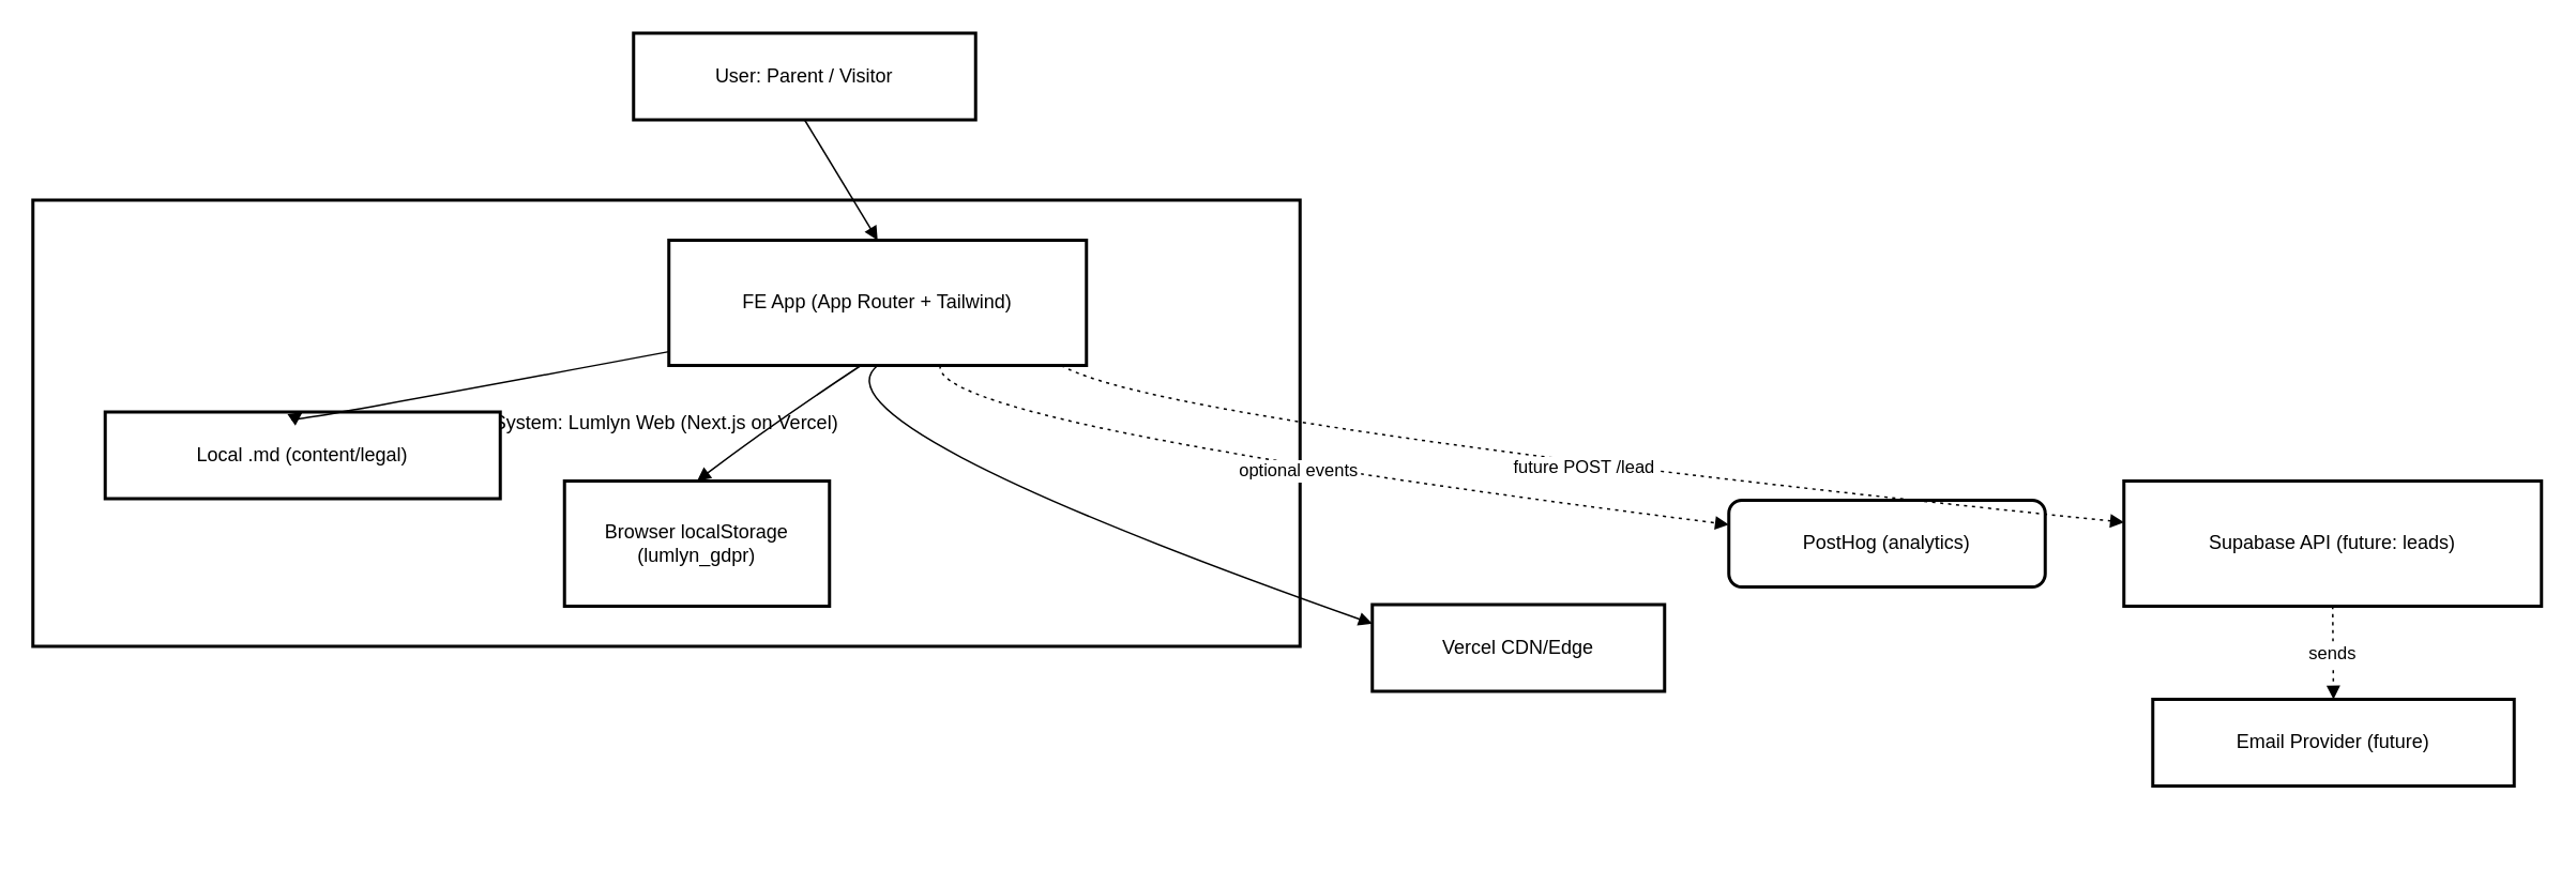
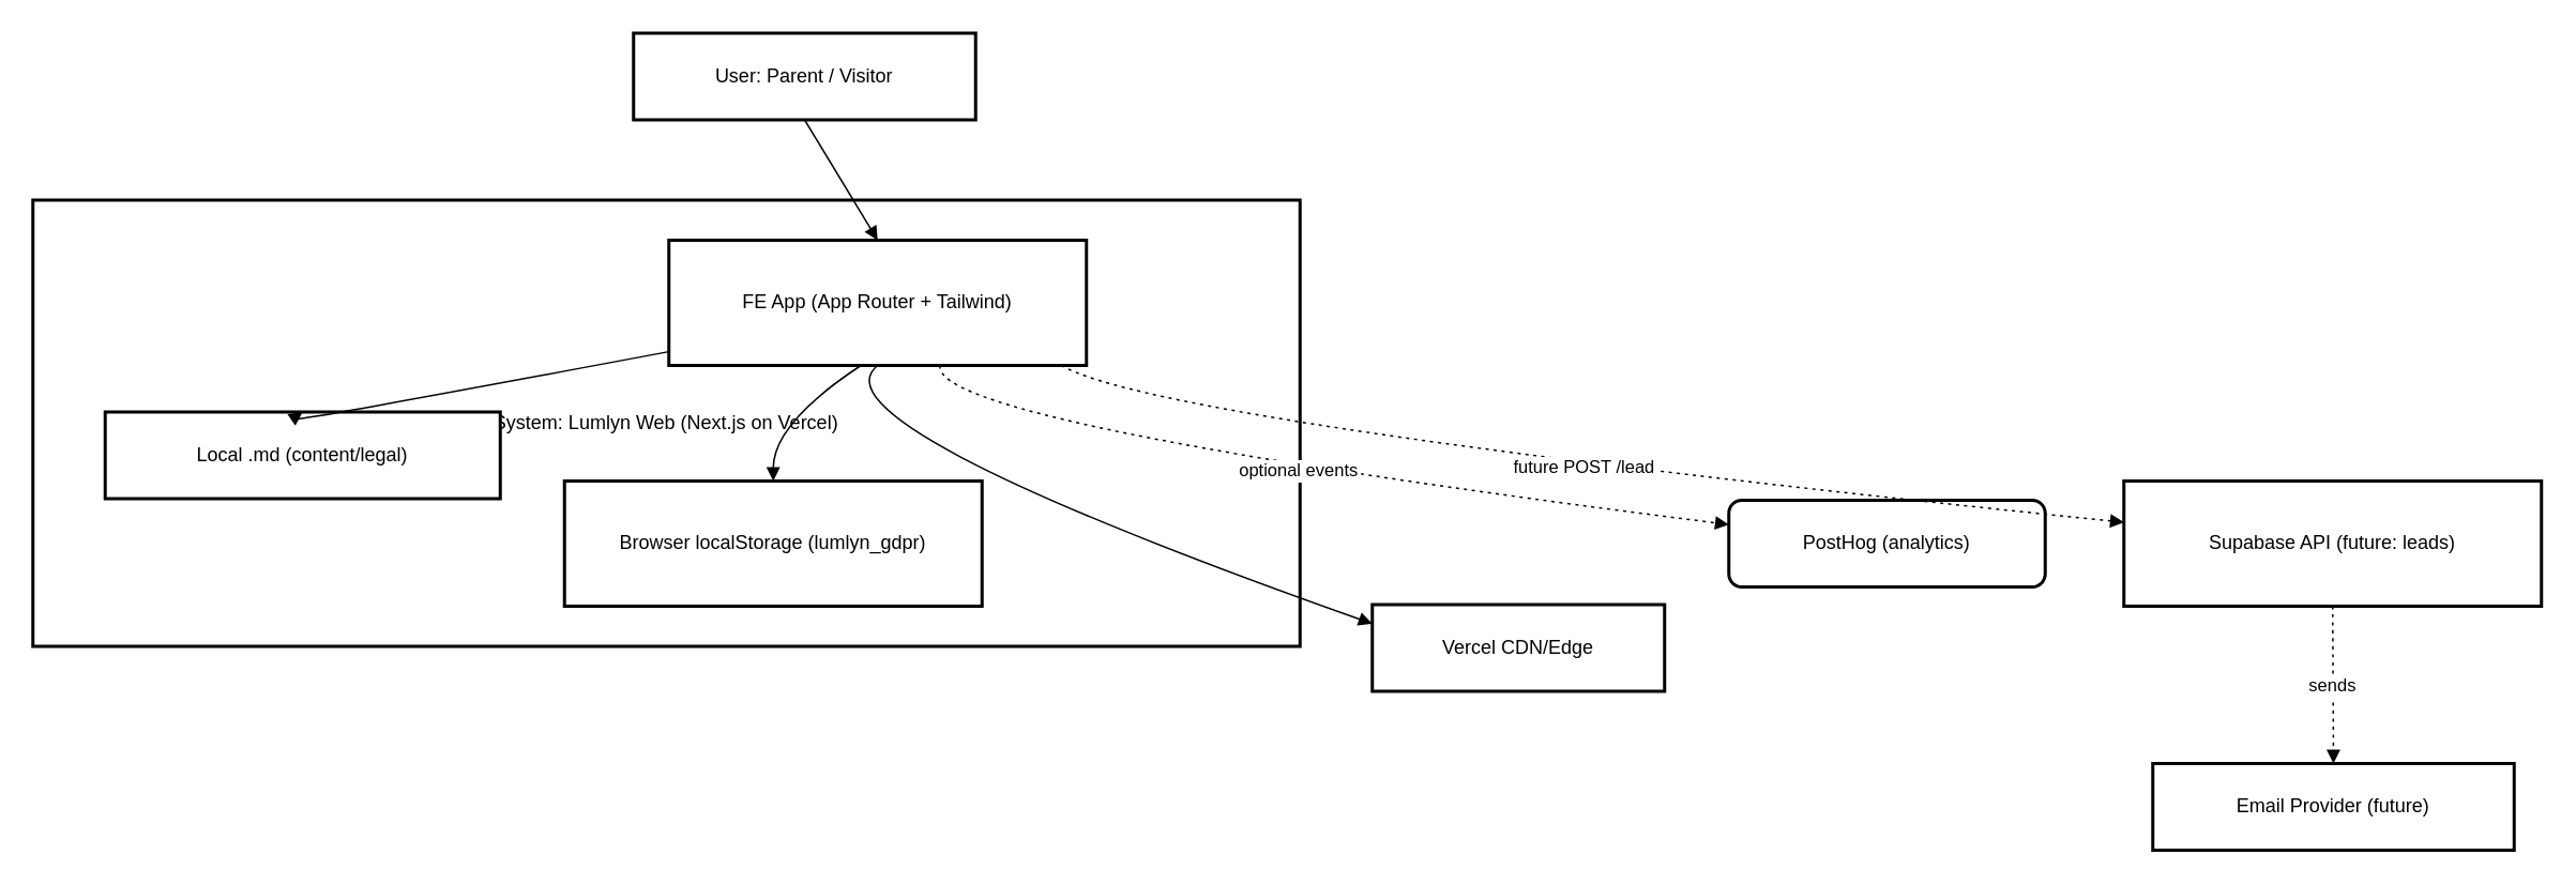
- <mxCell id="6" value="Browser localStorage (lumlyn_gdpr)" style="whiteSpace=wrap;strokeWidth=2;" vertex="1" parent="1"><mxGeometry x="351" y="299" width="165" height="78" as="geometry" /></mxCell>
+ <mxCell id="6" value="Browser localStorage (lumlyn_gdpr)" style="whiteSpace=wrap;strokeWidth=2;" vertex="1" parent="1"><mxGeometry x="351" y="299" width="260" height="78" as="geometry" /></mxCell>
- <mxCell id="10" value="Email Provider (future)" style="whiteSpace=wrap;strokeWidth=2;" vertex="1" parent="1"><mxGeometry x="1340" y="435" width="225" height="54" as="geometry" /></mxCell>
+ <mxCell id="10" value="Email Provider (future)" style="whiteSpace=wrap;strokeWidth=2;" vertex="1" parent="1"><mxGeometry x="1340" y="475" width="225" height="54" as="geometry" /></mxCell>
